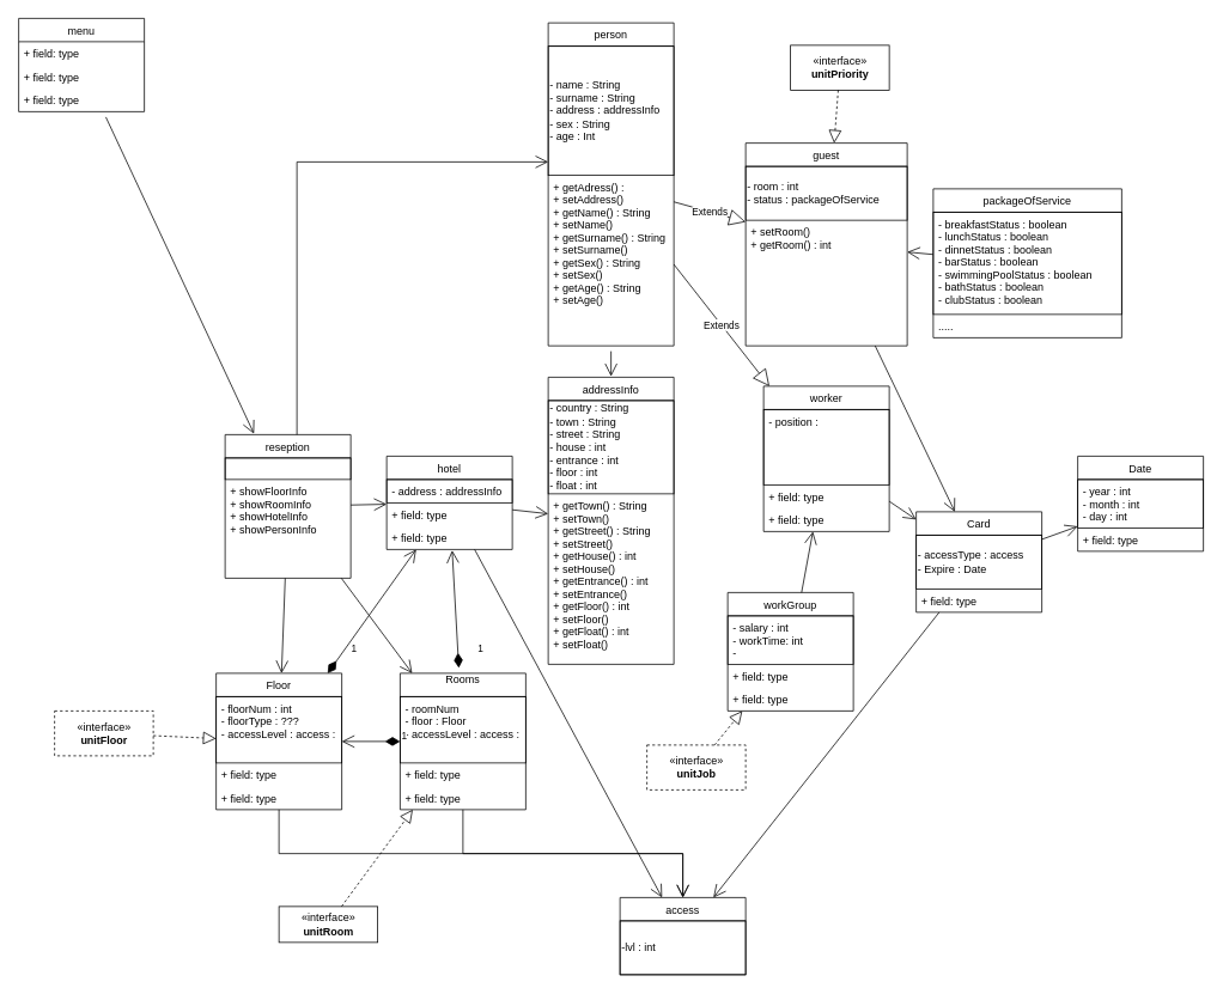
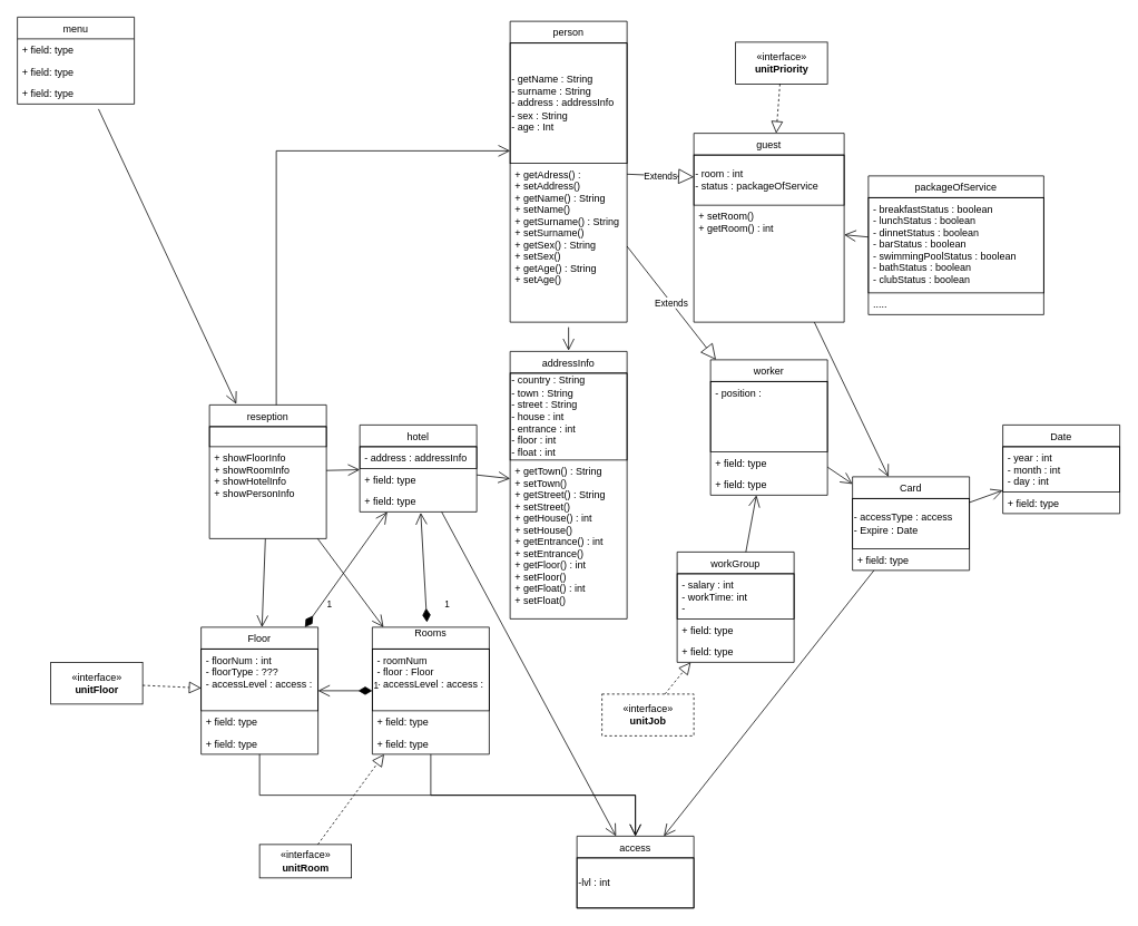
- <mxCell id="22" value="- name : String&lt;br&gt;- surname : String&lt;br&gt;- address : addressInfo&lt;br&gt;- sex : String&lt;br&gt;- age : Int" style="rounded=0;whiteSpace=wrap;html=1;strokeColor=default;fillColor=none;align=left;" parent="21" vertex="1"><mxGeometry y="26" width="140" height="144" as="geometry" /></mxCell>
+ <mxCell id="22" value="- getName : String&lt;br&gt;- surname : String&lt;br&gt;- address : addressInfo&lt;br&gt;- sex : String&lt;br&gt;- age : Int" style="rounded=0;whiteSpace=wrap;html=1;strokeColor=default;fillColor=none;align=left;" parent="21" vertex="1"><mxGeometry y="26" width="140" height="144" as="geometry" /></mxCell>
- <mxCell id="30" value="Extends" style="endArrow=block;endSize=16;endFill=0;html=1;rounded=0;" parent="1" source="21" target="14" edge="1"><mxGeometry width="160" relative="1" as="geometry"><mxPoint x="1250" y="534" as="sourcePoint" /><mxPoint x="1410" y="534" as="targetPoint" /></mxGeometry></mxCell>
+ <mxCell id="30" value="Extends" style="endArrow=block;endSize=16;endFill=0;html=1;rounded=0;" parent="1" source="21" target="15" edge="1"><mxGeometry width="160" relative="1" as="geometry"><mxPoint x="1250" y="534" as="sourcePoint" /><mxPoint x="1410" y="534" as="targetPoint" /></mxGeometry></mxCell>
- <mxCell id="39" value="«interface»&lt;br&gt;&lt;b&gt;unitFloor&lt;/b&gt;" style="html=1;dashed=1;" parent="1" vertex="1"><mxGeometry x="60" y="792" width="110" height="50" as="geometry" /></mxCell>
+ <mxCell id="39" value="«interface»&lt;br&gt;&lt;b&gt;unitFloor&lt;/b&gt;" style="html=1;" parent="1" vertex="1"><mxGeometry x="60" y="792" width="110" height="50" as="geometry" /></mxCell>
